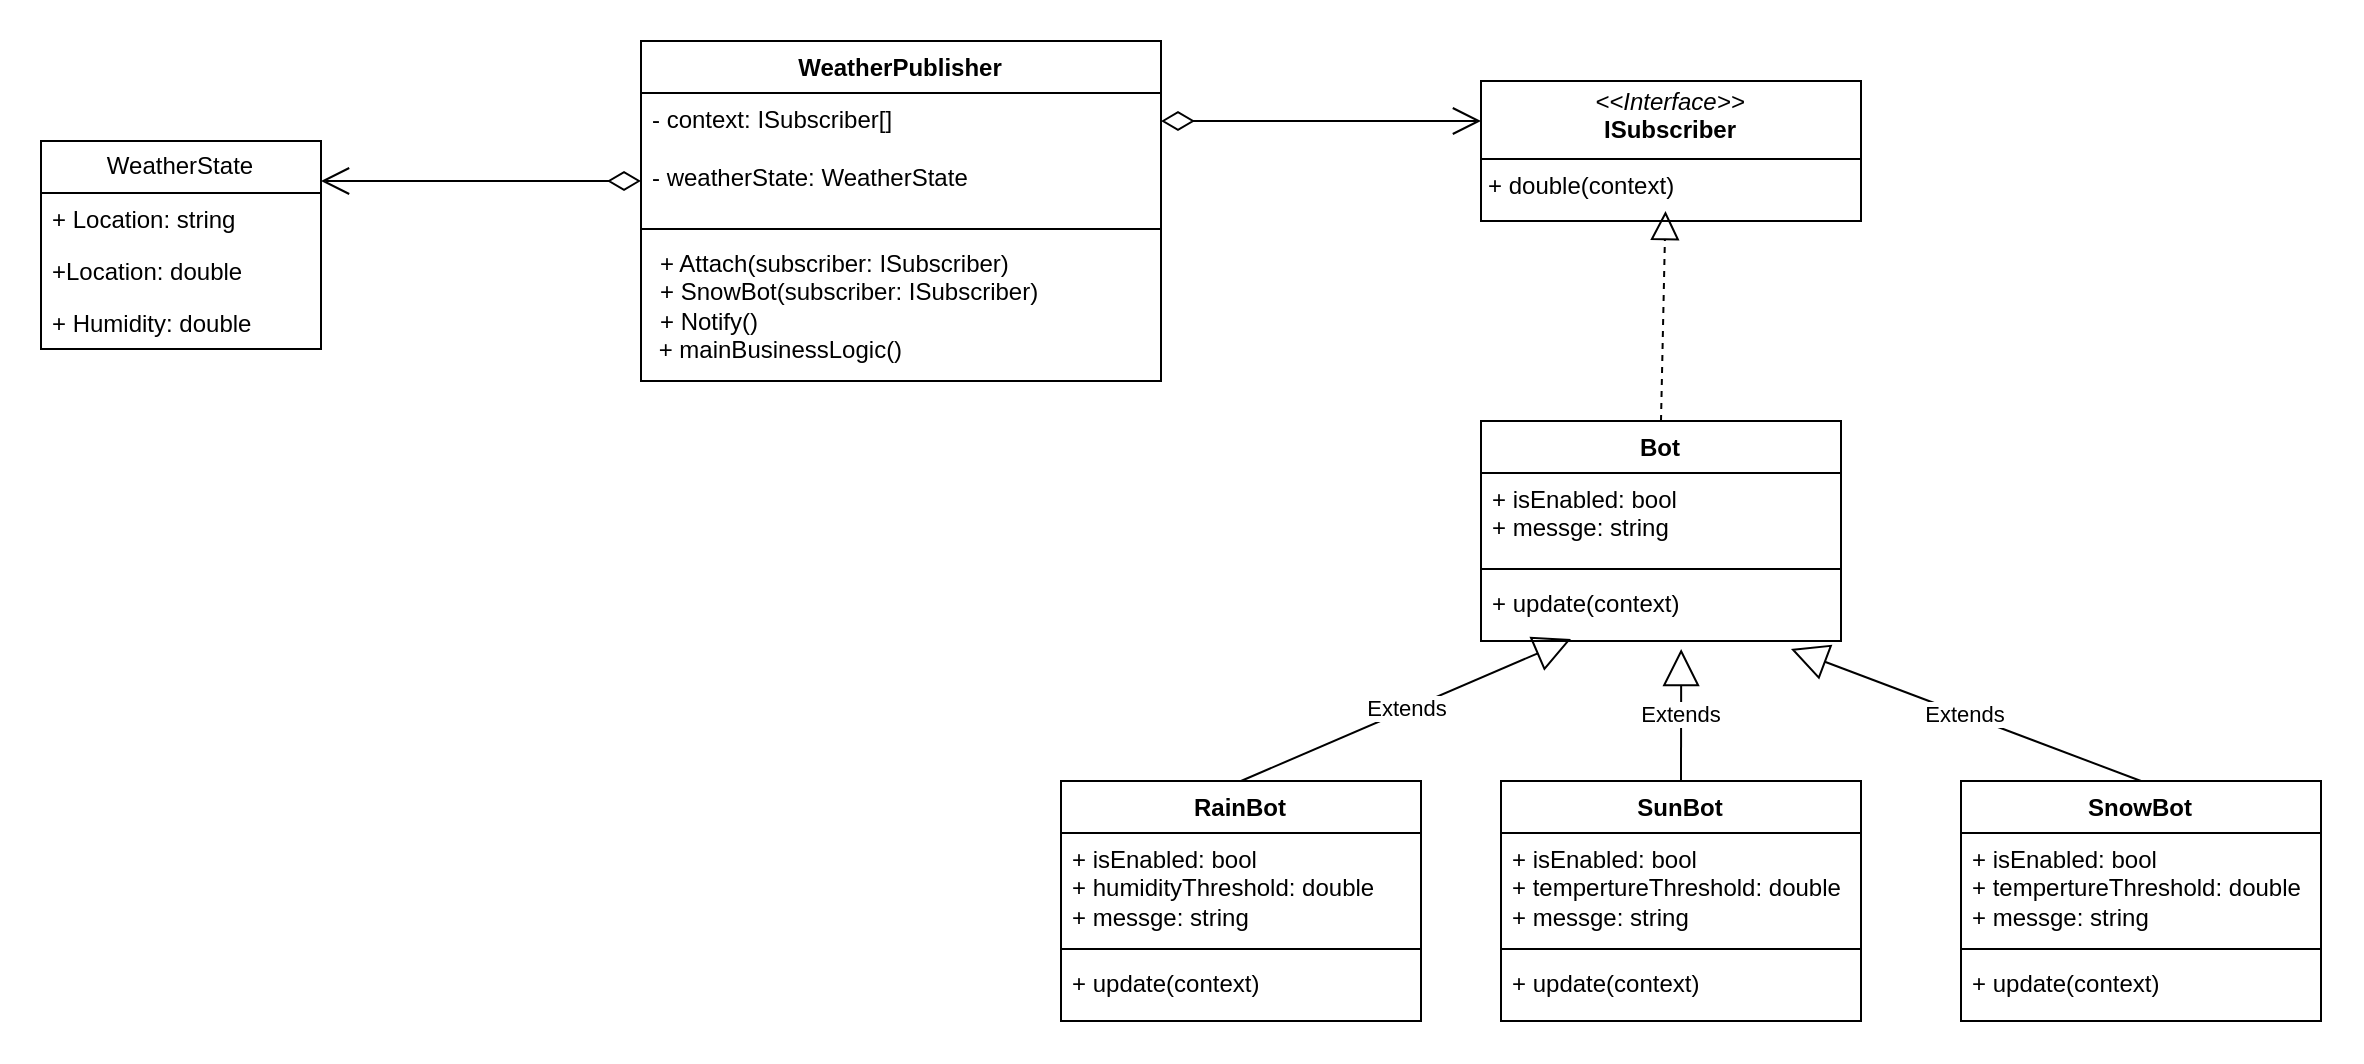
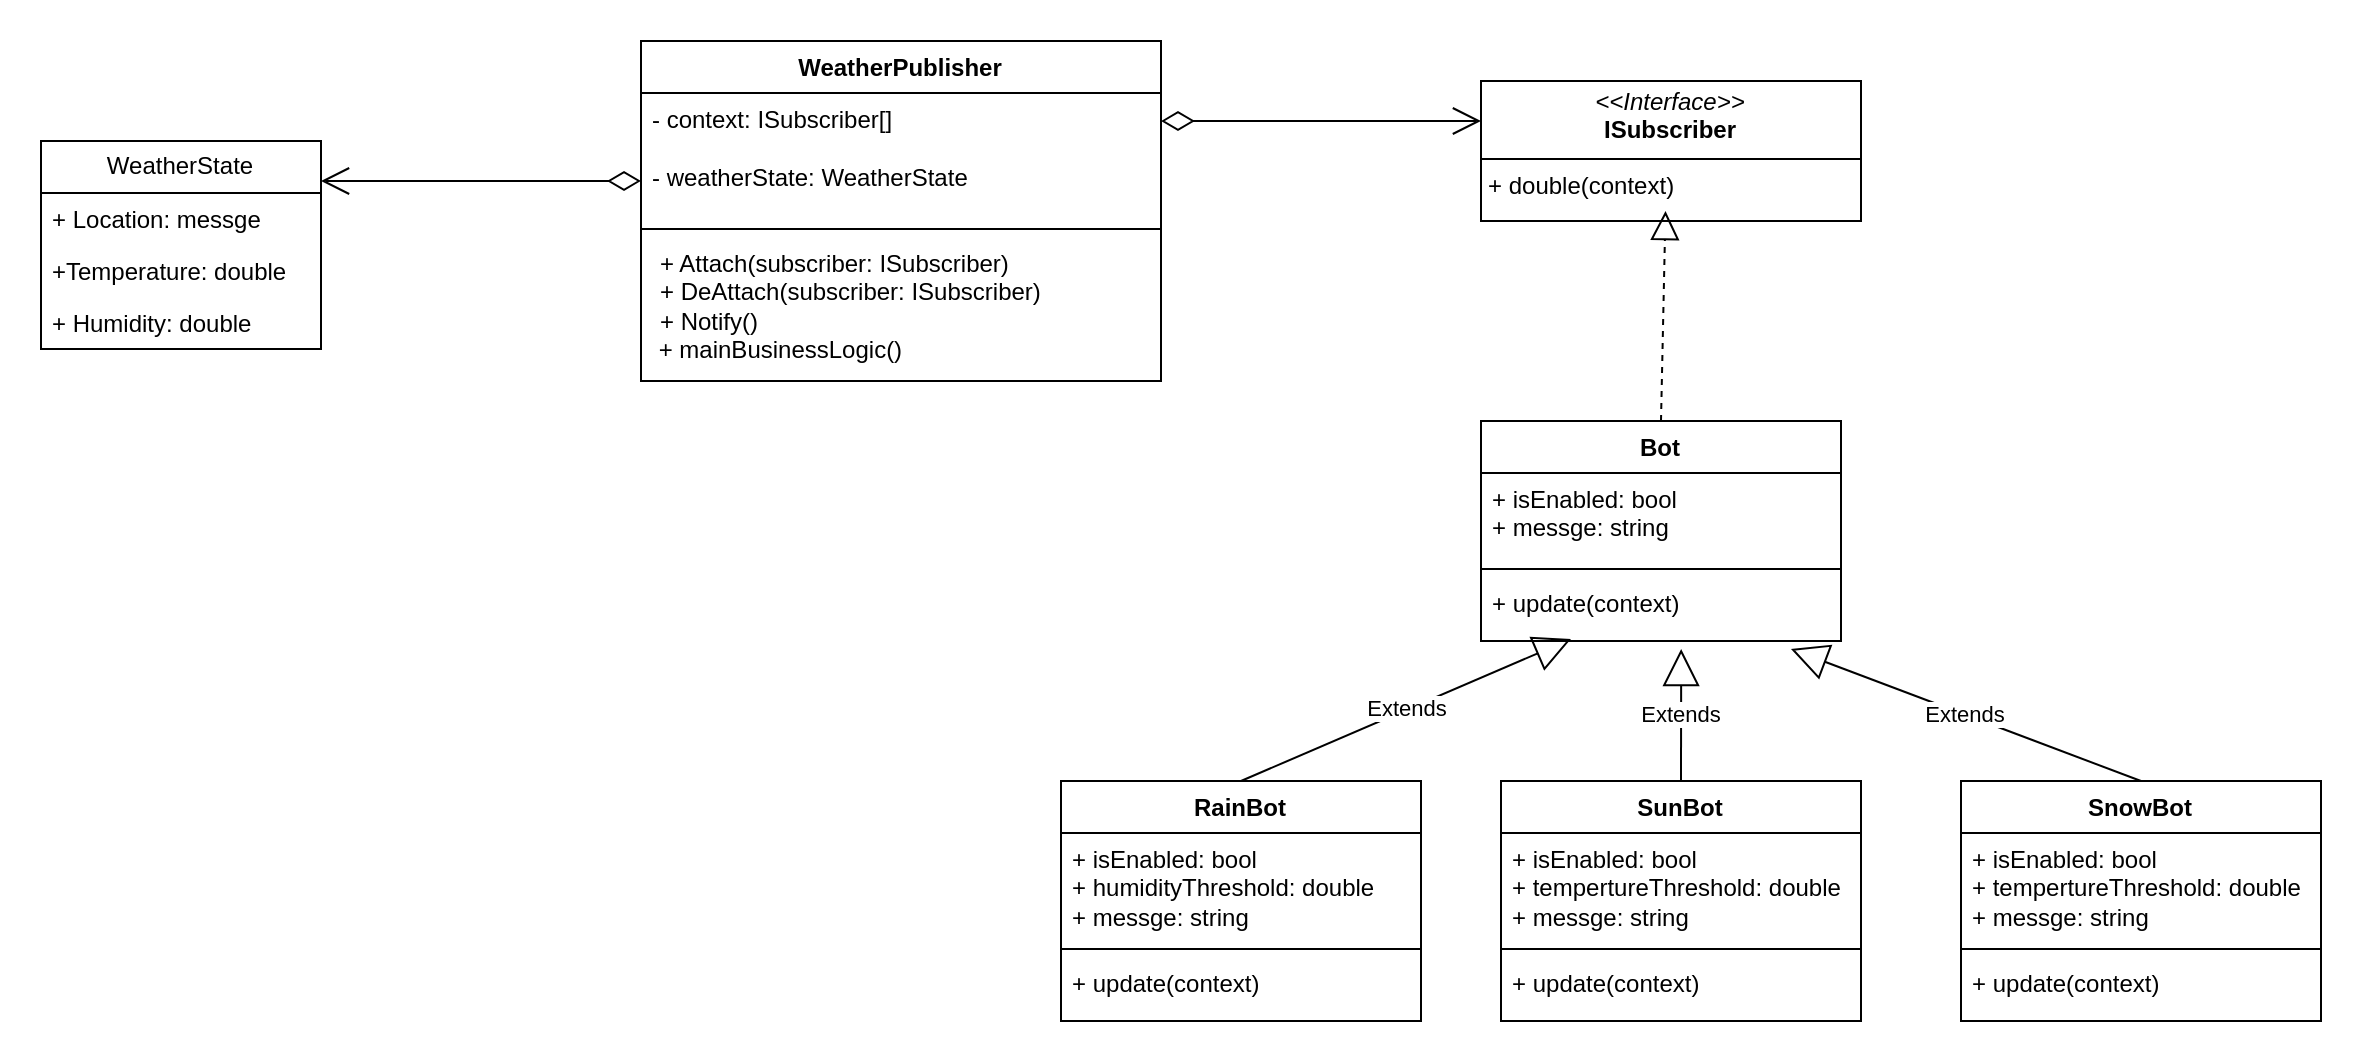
- <mxCell id="3" value="+ Location: string" style="text;strokeColor=none;fillColor=none;align=left;verticalAlign=top;spacingLeft=4;spacingRight=4;overflow=hidden;rotatable=0;points=[[0,0.5],[1,0.5]];portConstraint=eastwest;whiteSpace=wrap;html=1;" parent="2" vertex="1"><mxGeometry y="26" width="140" height="26" as="geometry" /></mxCell>
+ <mxCell id="3" value="+ Location: messge" style="text;strokeColor=none;fillColor=none;align=left;verticalAlign=top;spacingLeft=4;spacingRight=4;overflow=hidden;rotatable=0;points=[[0,0.5],[1,0.5]];portConstraint=eastwest;whiteSpace=wrap;html=1;" parent="2" vertex="1"><mxGeometry y="26" width="140" height="26" as="geometry" /></mxCell>
- <mxCell id="4" value="+Location: double" style="text;strokeColor=none;fillColor=none;align=left;verticalAlign=top;spacingLeft=4;spacingRight=4;overflow=hidden;rotatable=0;points=[[0,0.5],[1,0.5]];portConstraint=eastwest;whiteSpace=wrap;html=1;" parent="2" vertex="1"><mxGeometry y="52" width="140" height="26" as="geometry" /></mxCell>
+ <mxCell id="4" value="+Temperature: double" style="text;strokeColor=none;fillColor=none;align=left;verticalAlign=top;spacingLeft=4;spacingRight=4;overflow=hidden;rotatable=0;points=[[0,0.5],[1,0.5]];portConstraint=eastwest;whiteSpace=wrap;html=1;" parent="2" vertex="1"><mxGeometry y="52" width="140" height="26" as="geometry" /></mxCell>
- <mxCell id="9" value="&lt;p style=&quot;margin: 0px 0px 0px 4px;&quot;&gt;+ Attach(subscriber: ISubscriber)&lt;br&gt;+ SnowBot(subscriber: ISubscriber)&lt;br&gt;&lt;/p&gt;&lt;p style=&quot;margin: 0px 0px 0px 4px;&quot;&gt;+ Notify()&lt;/p&gt;&lt;div&gt;&amp;nbsp;+ mainBusinessLogic()&lt;br&gt;&lt;div&gt;&lt;br&gt;&lt;/div&gt;&lt;/div&gt;" style="text;strokeColor=none;fillColor=none;align=left;verticalAlign=top;spacingLeft=4;spacingRight=4;overflow=hidden;rotatable=0;points=[[0,0.5],[1,0.5]];portConstraint=eastwest;whiteSpace=wrap;html=1;" parent="6" vertex="1"><mxGeometry y="98" width="260" height="72" as="geometry" /></mxCell>
+ <mxCell id="9" value="&lt;p style=&quot;margin: 0px 0px 0px 4px;&quot;&gt;+ Attach(subscriber: ISubscriber)&lt;br&gt;+ DeAttach(subscriber: ISubscriber)&lt;br&gt;&lt;/p&gt;&lt;p style=&quot;margin: 0px 0px 0px 4px;&quot;&gt;+ Notify()&lt;/p&gt;&lt;div&gt;&amp;nbsp;+ mainBusinessLogic()&lt;br&gt;&lt;div&gt;&lt;br&gt;&lt;/div&gt;&lt;/div&gt;" style="text;strokeColor=none;fillColor=none;align=left;verticalAlign=top;spacingLeft=4;spacingRight=4;overflow=hidden;rotatable=0;points=[[0,0.5],[1,0.5]];portConstraint=eastwest;whiteSpace=wrap;html=1;" parent="6" vertex="1"><mxGeometry y="98" width="260" height="72" as="geometry" /></mxCell>
